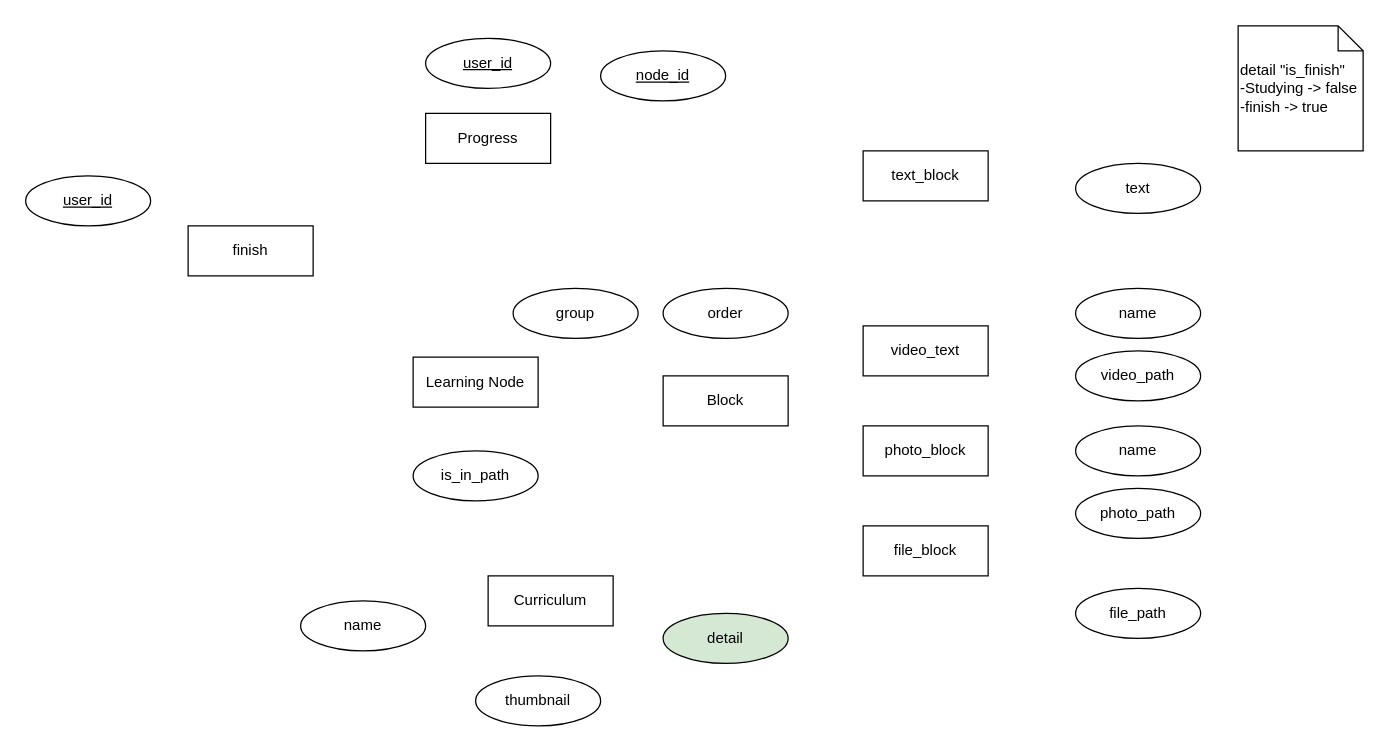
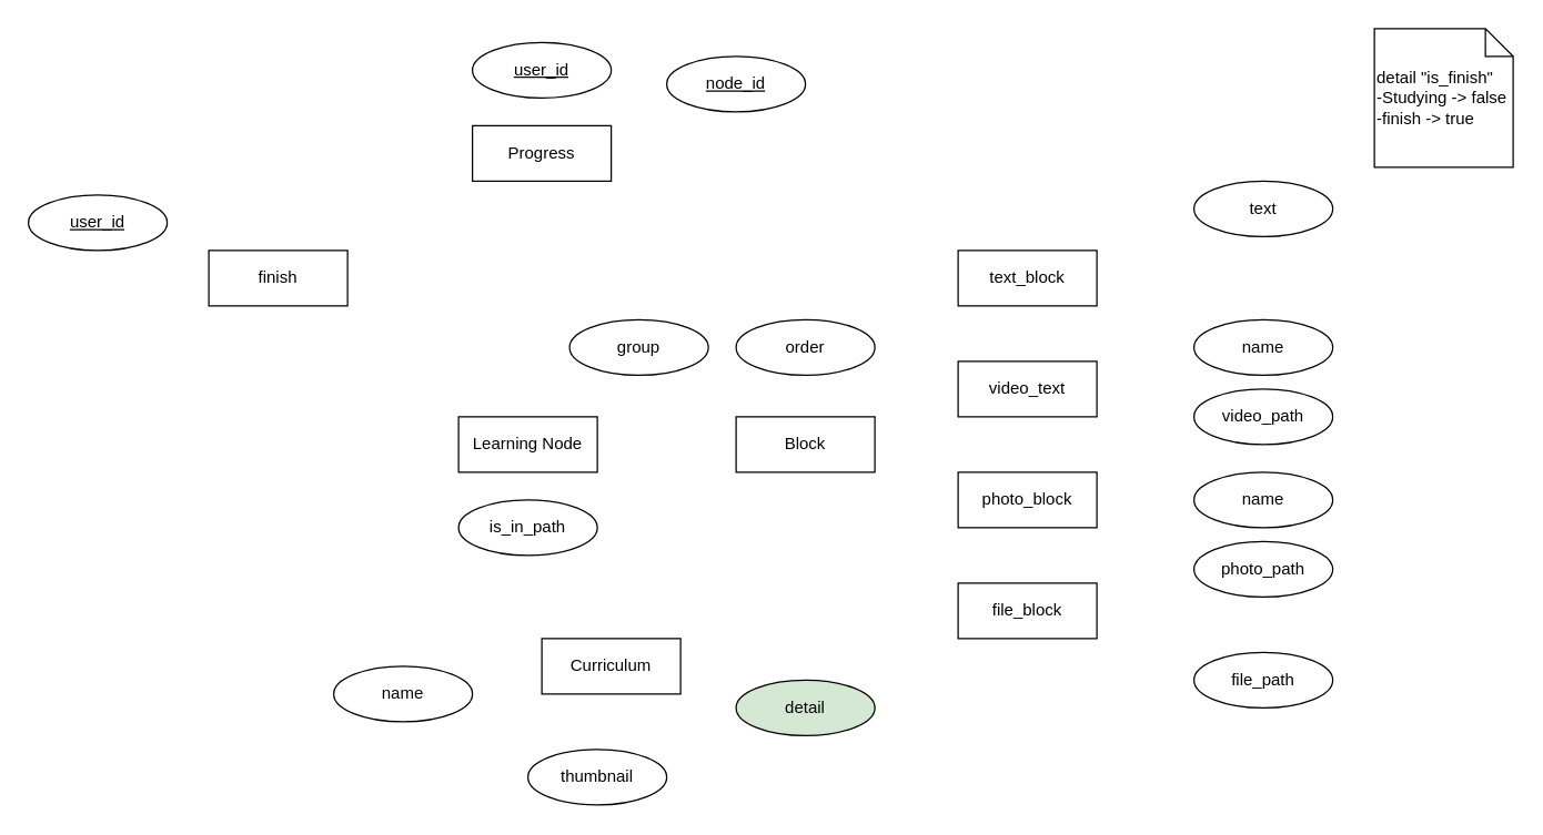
- <mxCell id="8" value="text_block" style="whiteSpace=wrap;html=1;align=center;" vertex="1" parent="1"><mxGeometry x="690" y="120" width="100" height="40" as="geometry" /></mxCell>
+ <mxCell id="8" value="text_block" style="whiteSpace=wrap;html=1;align=center;" vertex="1" parent="1"><mxGeometry x="690" y="180" width="100" height="40" as="geometry" /></mxCell>
- <mxCell id="4" value="Learning Node" style="whiteSpace=wrap;html=1;align=center;" vertex="1" parent="1"><mxGeometry x="330" y="285" width="100" height="40" as="geometry" /></mxCell>
+ <mxCell id="4" value="Learning Node" style="whiteSpace=wrap;html=1;align=center;" vertex="1" parent="1"><mxGeometry x="330" y="300" width="100" height="40" as="geometry" /></mxCell>
